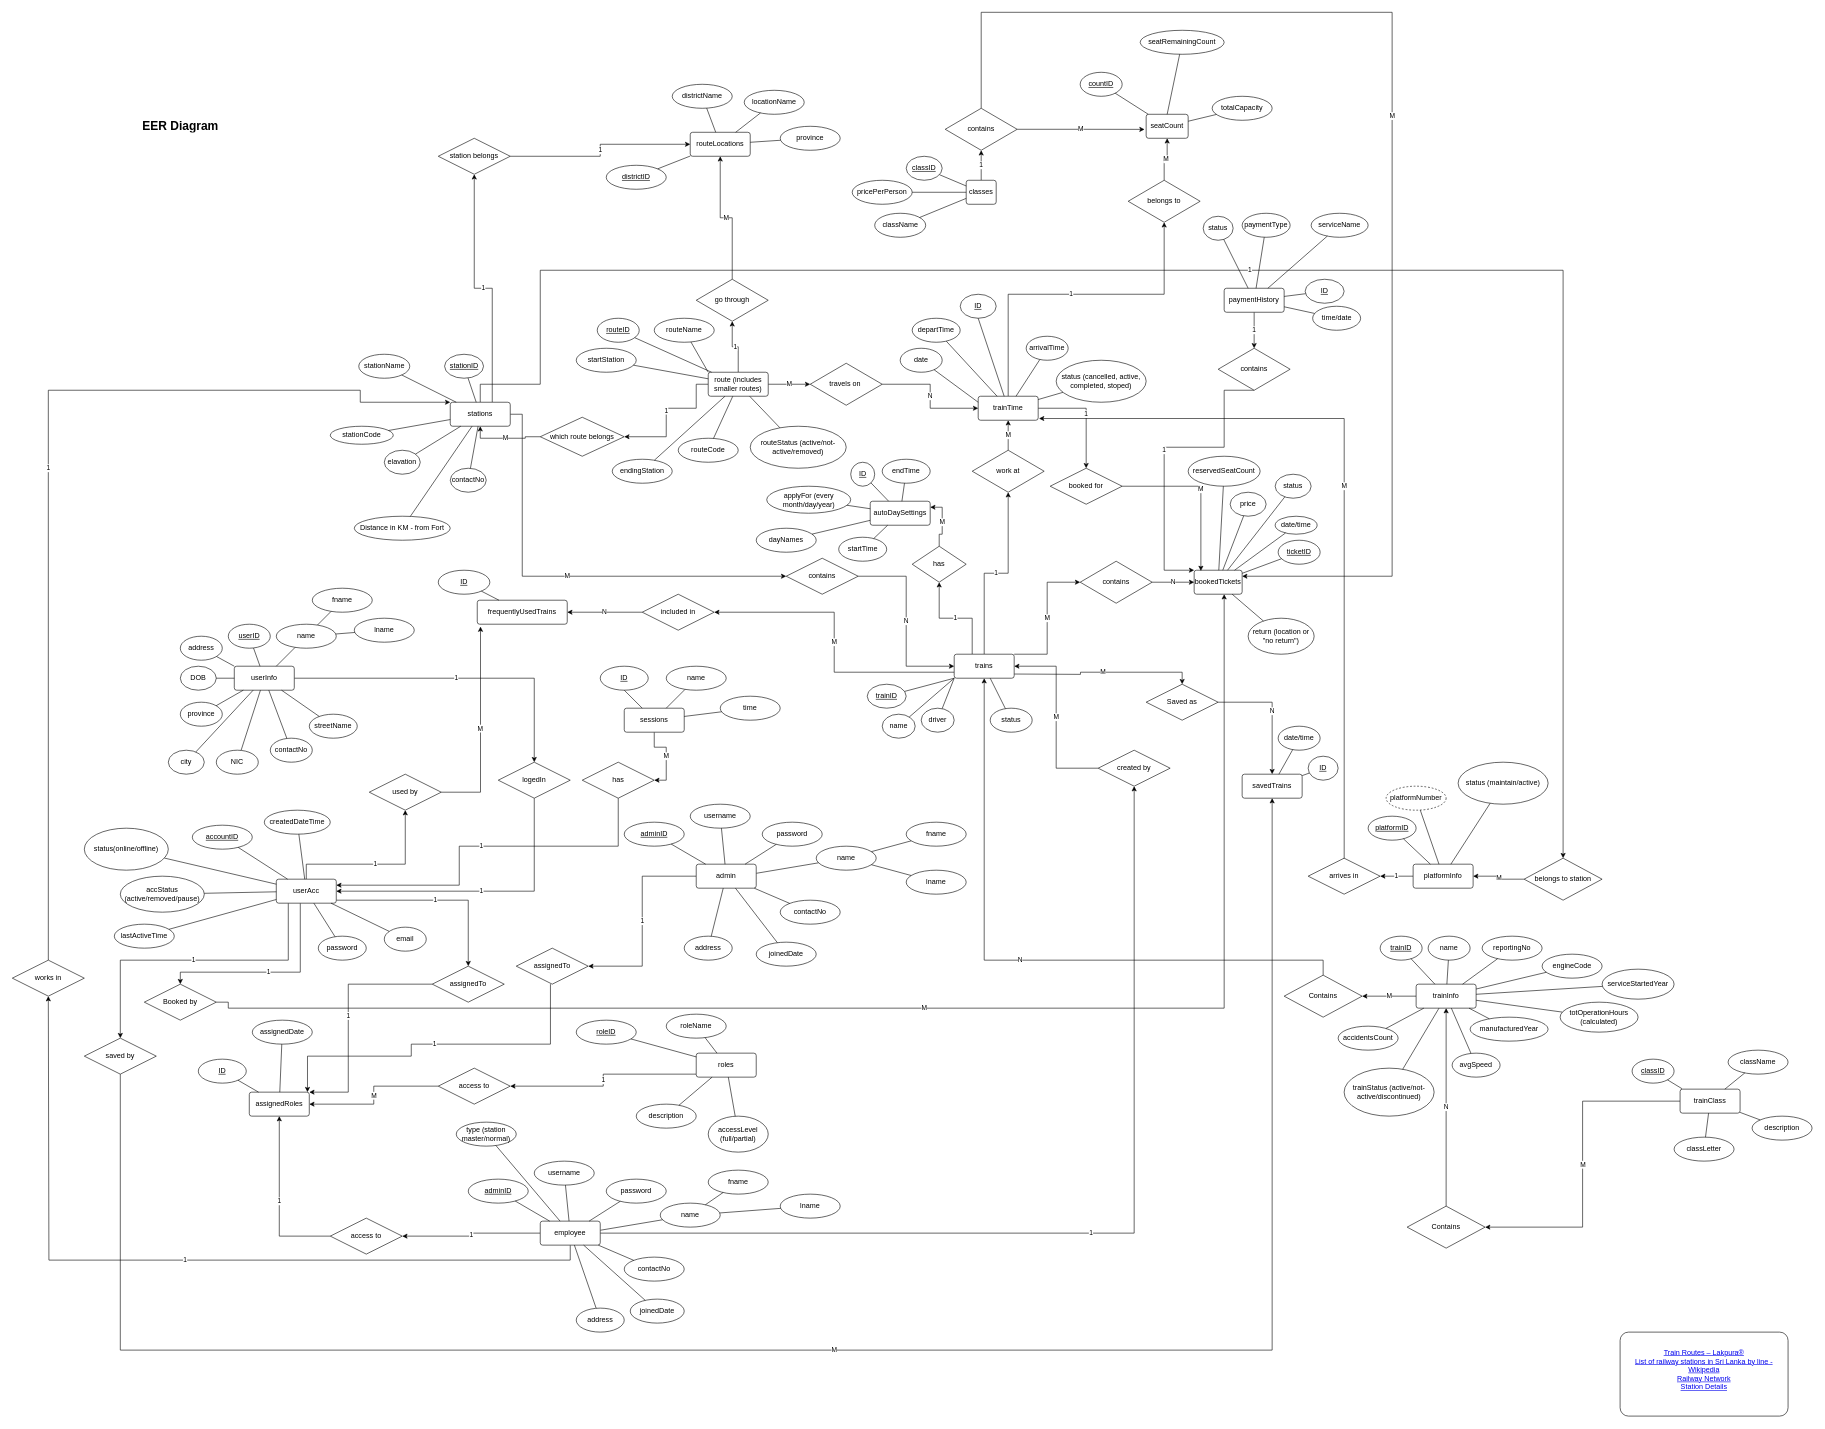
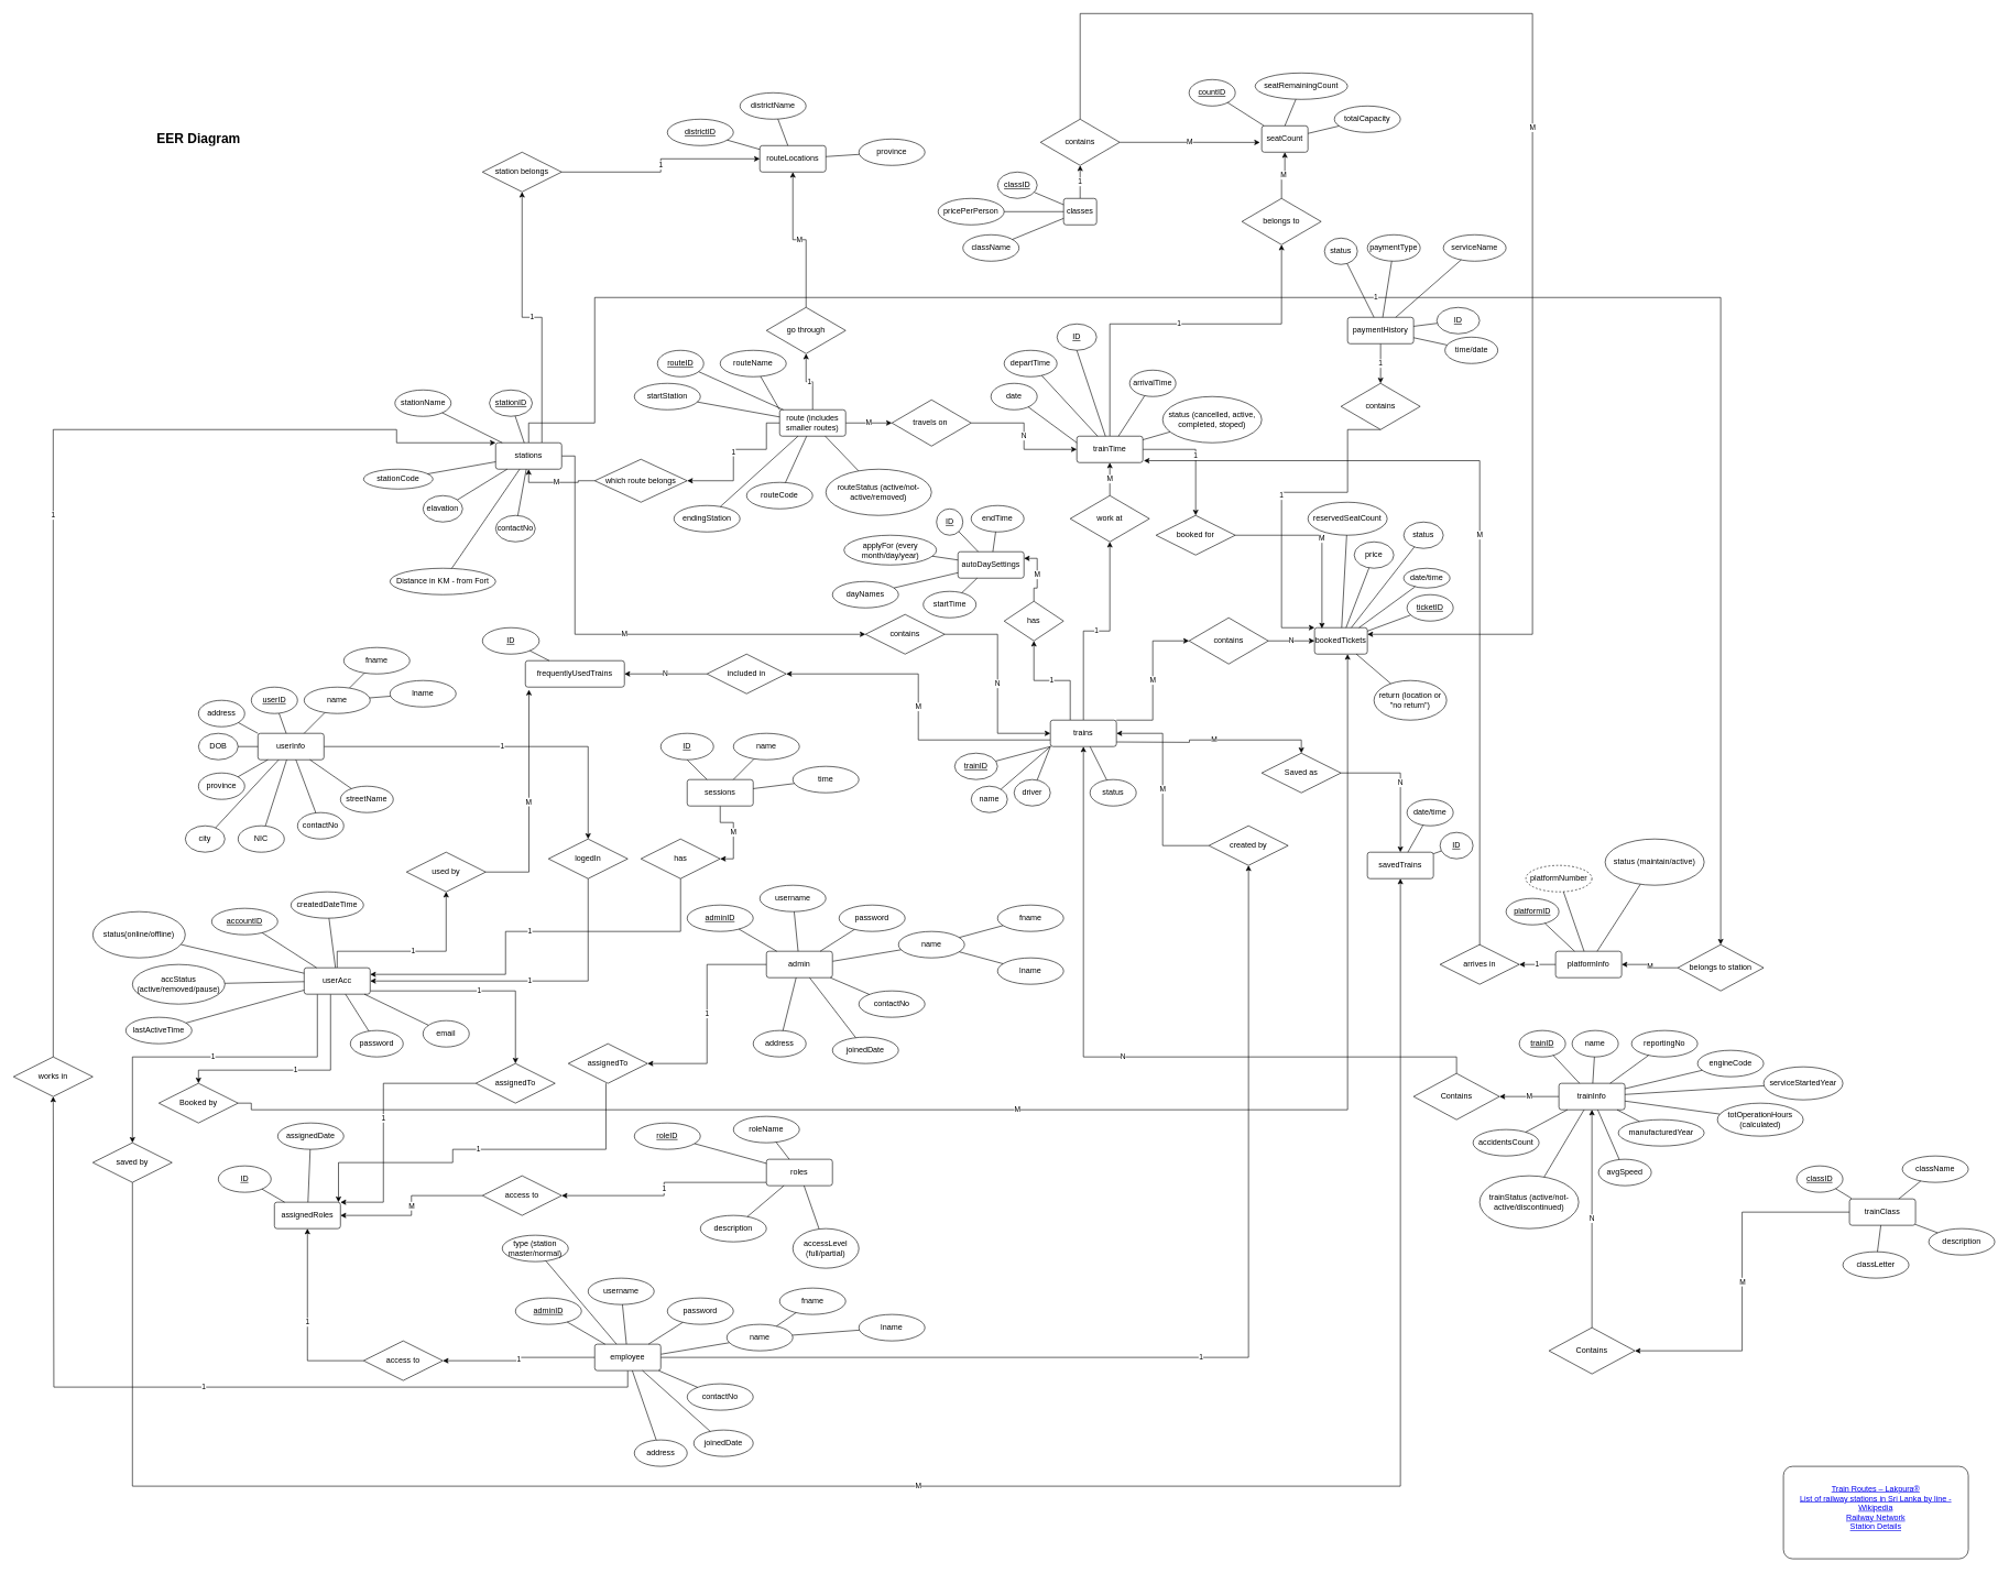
- <mxCell id="285" value="seatRemainingCount" style="ellipse;whiteSpace=wrap;html=1;align=center;" vertex="1" parent="1"><mxGeometry x="1900" y="50" width="140" height="40" as="geometry" /></mxCell>
+ <mxCell id="285" value="seatRemainingCount" style="ellipse;whiteSpace=wrap;html=1;align=center;" vertex="1" parent="1"><mxGeometry x="1900" y="110" width="140" height="40" as="geometry" /></mxCell>
- <mxCell id="247" value="locationName" style="ellipse;whiteSpace=wrap;html=1;align=center;" vertex="1" parent="1"><mxGeometry x="1240" y="150" width="100" height="40" as="geometry" /></mxCell>
- <mxCell id="251" value="" style="endArrow=none;html=1;rounded=0;" edge="1" parent="1" source="218" target="247"><mxGeometry width="50" height="50" relative="1" as="geometry"><mxPoint x="1090" y="300" as="sourcePoint" /><mxPoint x="1140" y="250" as="targetPoint" /></mxGeometry></mxCell>
- <mxCell id="245" value="districtID" style="ellipse;whiteSpace=wrap;html=1;align=center;fontStyle=4;" vertex="1" parent="1"><mxGeometry x="1010" y="275" width="100" height="40" as="geometry" /></mxCell>
+ <mxCell id="245" value="districtID" style="ellipse;whiteSpace=wrap;html=1;align=center;fontStyle=4;" vertex="1" parent="1"><mxGeometry x="1010" y="180" width="100" height="40" as="geometry" /></mxCell>
- <mxCell id="53" value="accessLevel&lt;div&gt;(full/partial)&lt;/div&gt;" style="ellipse;whiteSpace=wrap;html=1;align=center;" vertex="1" parent="1"><mxGeometry x="1180" y="1860" width="100" height="60" as="geometry" /></mxCell>
+ <mxCell id="53" value="accessLevel&lt;div&gt;(full/partial)&lt;/div&gt;" style="ellipse;whiteSpace=wrap;html=1;align=center;" vertex="1" parent="1"><mxGeometry x="1200" y="1860" width="100" height="60" as="geometry" /></mxCell>
